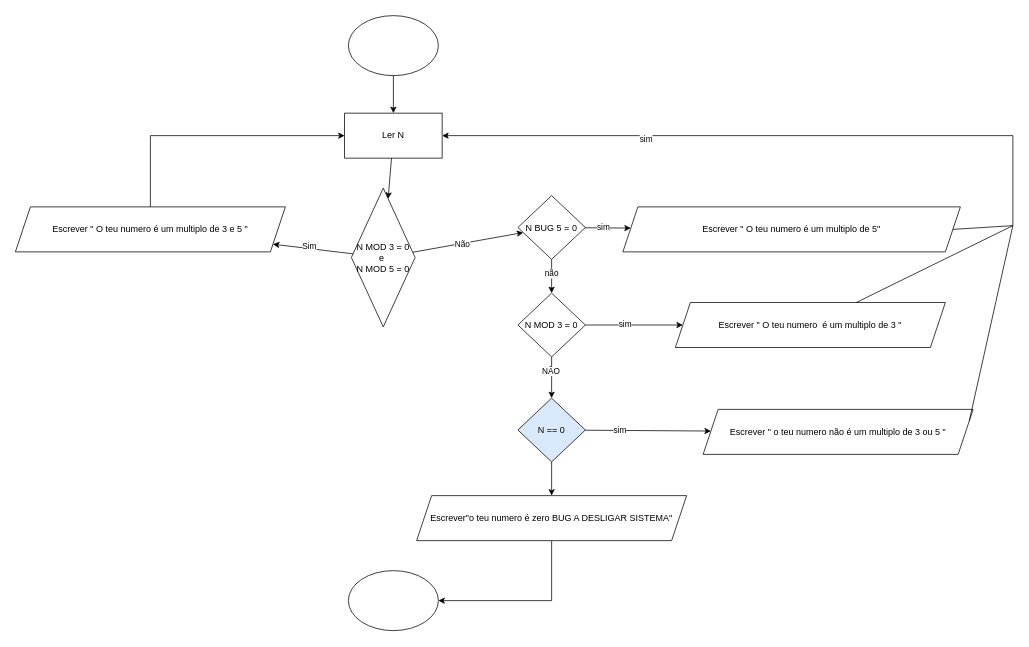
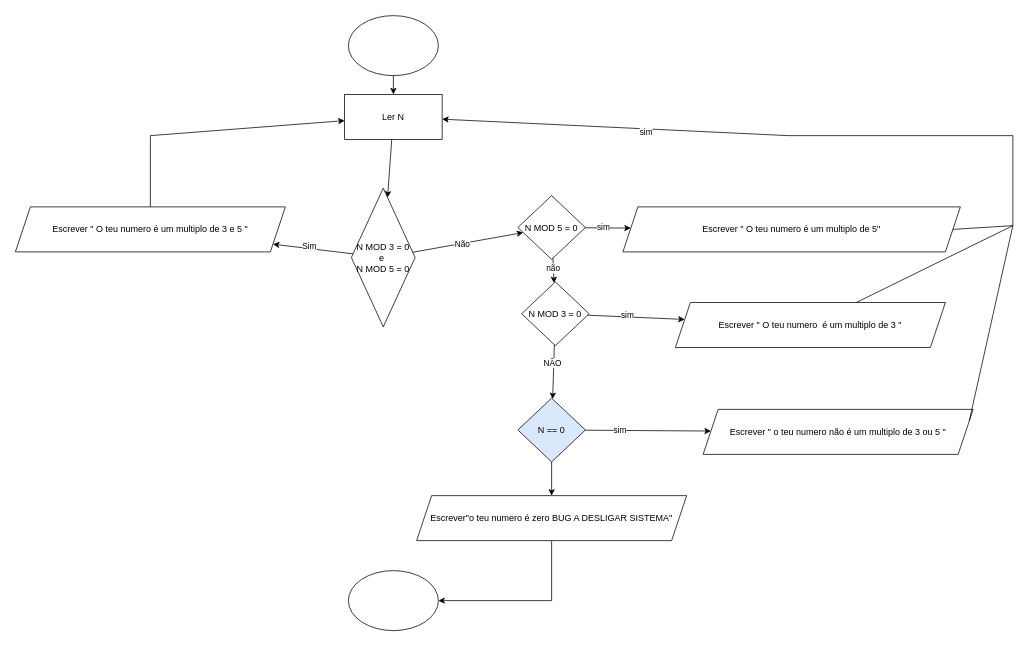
- <mxCell id="4" value="Ler N" style="rounded=0;whiteSpace=wrap;html=1;" vertex="1" parent="1"><mxGeometry x="459" y="150" width="130" height="60" as="geometry" /></mxCell>
+ <mxCell id="4" value="Ler N" style="rounded=0;whiteSpace=wrap;html=1;" vertex="1" parent="1"><mxGeometry x="459" y="125" width="130" height="60" as="geometry" /></mxCell>
- <mxCell id="15" value="N BUG 5 = 0" style="rhombus;whiteSpace=wrap;html=1;" vertex="1" parent="1"><mxGeometry x="690" y="260" width="90" height="85" as="geometry" /></mxCell>
+ <mxCell id="15" value="N MOD 5 = 0" style="rhombus;whiteSpace=wrap;html=1;" vertex="1" parent="1"><mxGeometry x="690" y="260" width="90" height="85" as="geometry" /></mxCell>
- <mxCell id="23" value="N MOD 3 = 0" style="rhombus;whiteSpace=wrap;html=1;" vertex="1" parent="1"><mxGeometry x="690" y="390" width="90" height="85" as="geometry" /></mxCell>
+ <mxCell id="23" value="N MOD 3 = 0" style="rhombus;whiteSpace=wrap;html=1;" vertex="1" parent="1"><mxGeometry x="695" y="375" width="90" height="85" as="geometry" /></mxCell>
